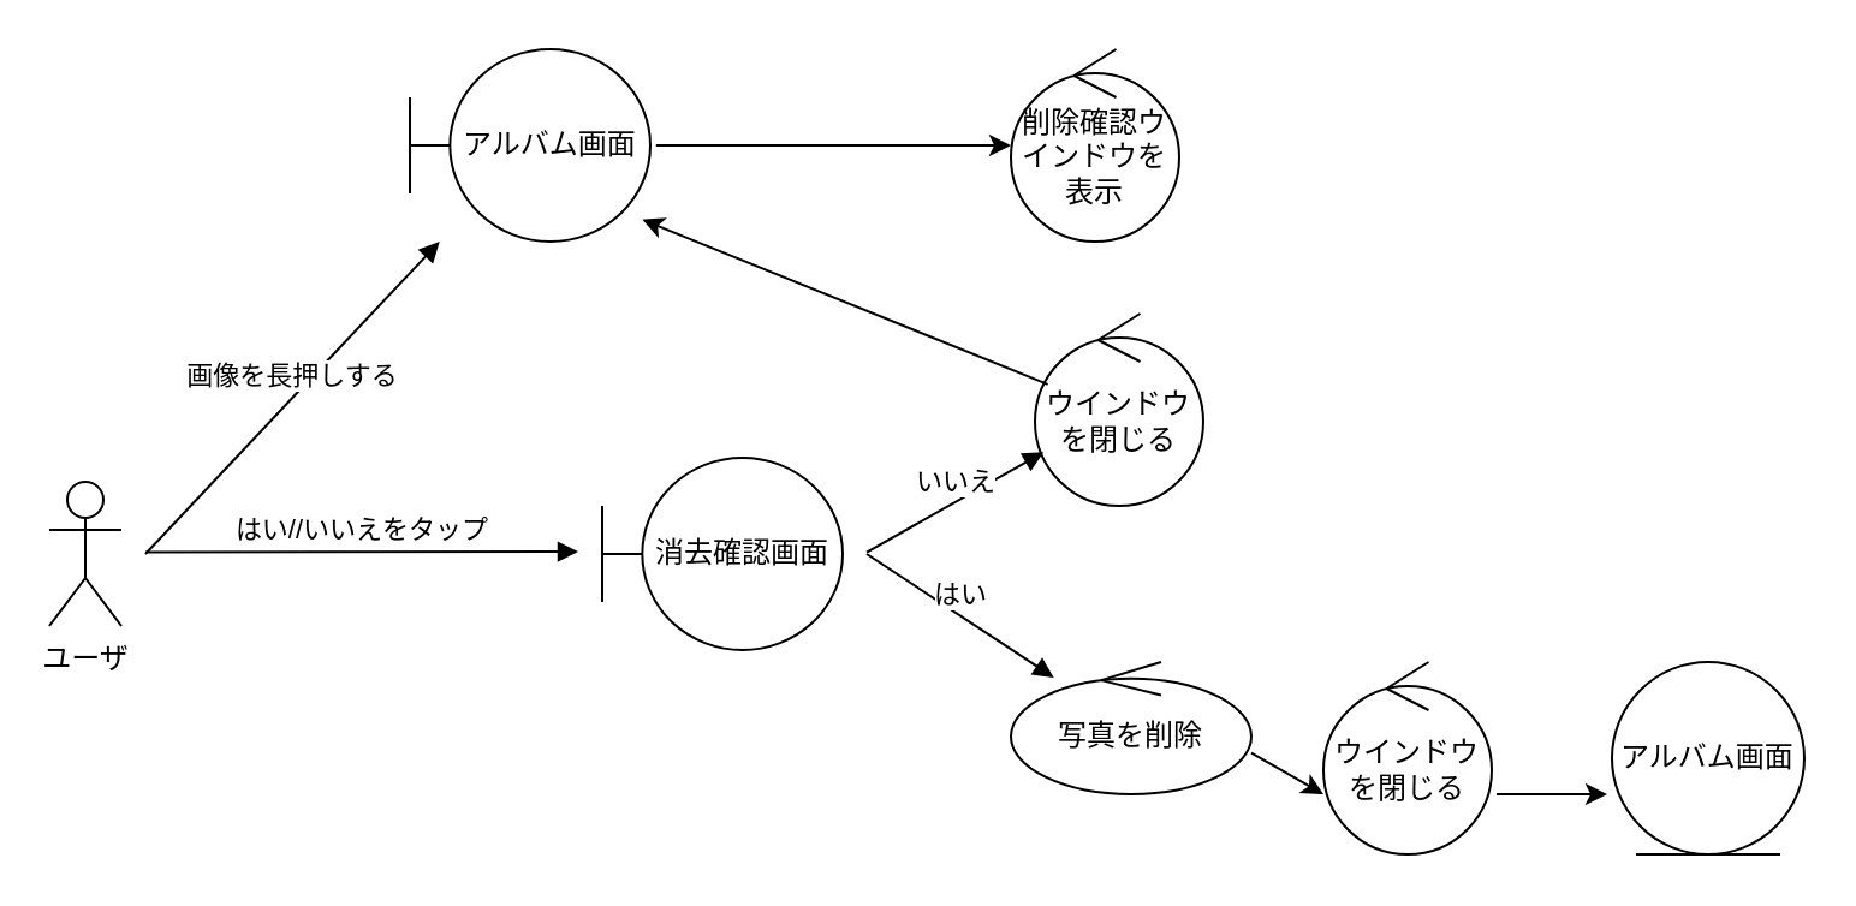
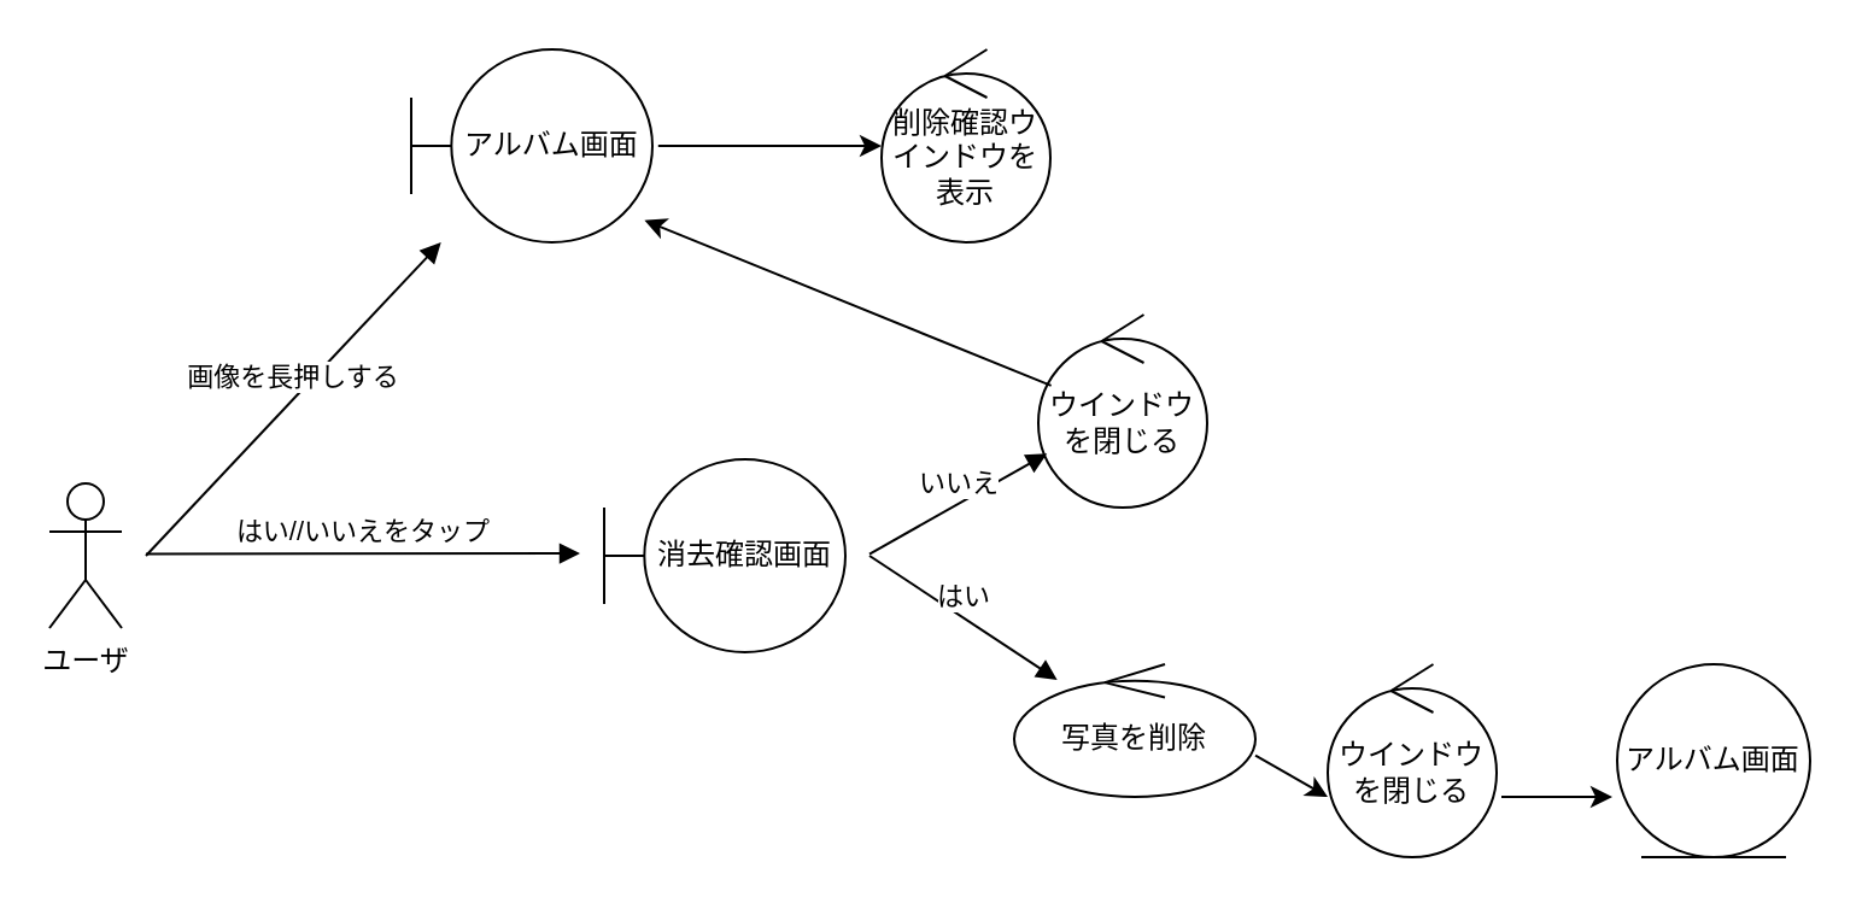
- <mxCell id="5" value="削除確認ウインドウを表示" style="ellipse;shape=umlControl;whiteSpace=wrap;html=1;" vertex="1" parent="1"><mxGeometry x="420" y="20" width="70" height="80" as="geometry" /></mxCell>
+ <mxCell id="5" value="削除確認ウインドウを表示" style="ellipse;shape=umlControl;whiteSpace=wrap;html=1;" vertex="1" parent="1"><mxGeometry x="365" y="20" width="70" height="80" as="geometry" /></mxCell>
